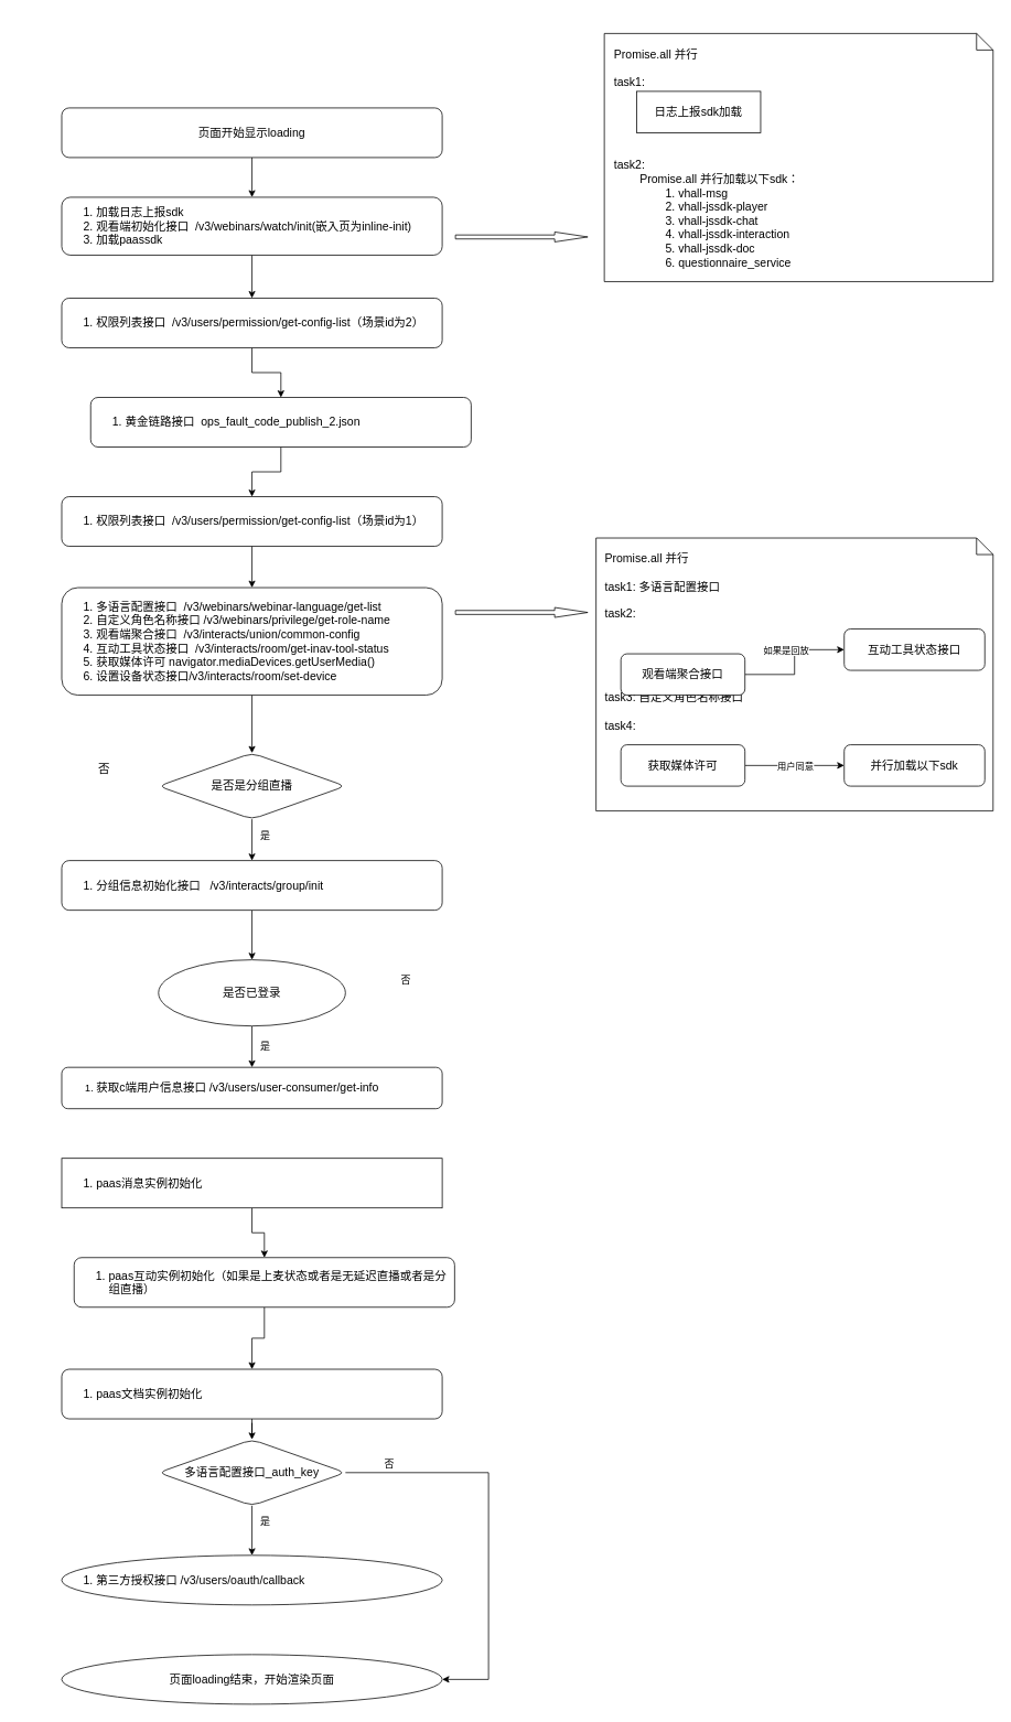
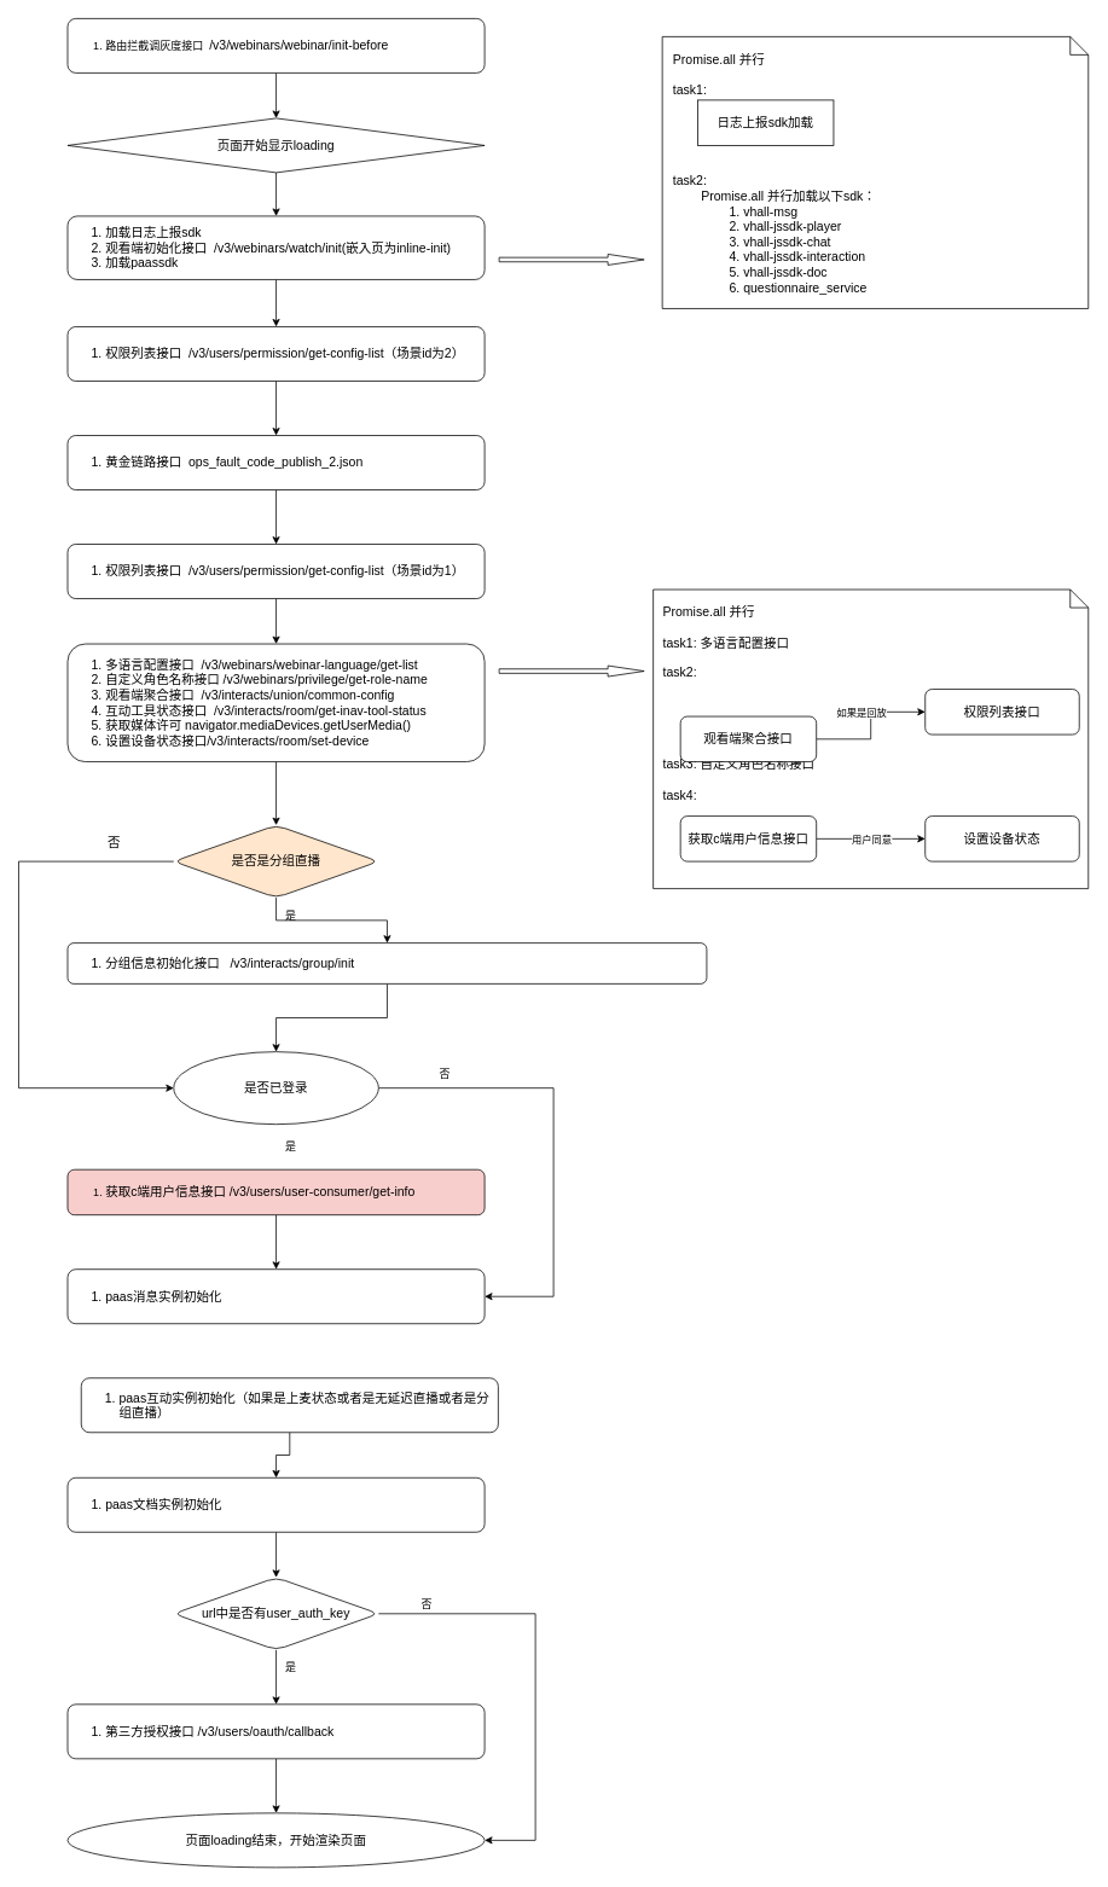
+ <mxCell id="4" value="&lt;ol&gt;&lt;li style=&quot;&quot;&gt;路由拦截调灰度接口&amp;nbsp;&amp;nbsp;&lt;span style=&quot;font-size: 14px;&quot;&gt;/v3/webinars/webinar/init-before&lt;/span&gt;&lt;/li&gt;&lt;/ol&gt;" style="rounded=1;whiteSpace=wrap;html=1;align=left;" parent="1" vertex="1"><mxGeometry x="74" y="20" width="460" height="60" as="geometry" /></mxCell>
+ <mxCell id="3" value="" style="edgeStyle=orthogonalEdgeStyle;rounded=0;orthogonalLoop=1;jettySize=auto;html=1;" parent="1" source="4" target="6" edge="1"><mxGeometry relative="1" as="geometry" /></mxCell>
- <mxCell id="6" value="&lt;font style=&quot;font-size: 14px;&quot;&gt;页面开始显示loading&lt;/font&gt;" style="rounded=1;whiteSpace=wrap;html=1;" parent="1" vertex="1"><mxGeometry x="74" y="130" width="460" height="60" as="geometry" /></mxCell>
+ <mxCell id="6" value="&lt;font style=&quot;font-size: 14px;&quot;&gt;页面开始显示loading&lt;/font&gt;" style="rhombus;whiteSpace=wrap;html=1;" parent="1" vertex="1"><mxGeometry x="74" y="130" width="460" height="60" as="geometry" /></mxCell>
- <mxCell id="35" value="&lt;ol style=&quot;font-size: 14px;&quot;&gt;&lt;li&gt;黄金链路接口&amp;nbsp; ops_fault_code_publish_2.json&lt;/li&gt;&lt;/ol&gt;" style="rounded=1;whiteSpace=wrap;html=1;align=left;" vertex="1" parent="1"><mxGeometry x="109" y="480" width="460" height="60" as="geometry" /></mxCell>
+ <mxCell id="35" value="&lt;ol style=&quot;font-size: 14px;&quot;&gt;&lt;li&gt;黄金链路接口&amp;nbsp; ops_fault_code_publish_2.json&lt;/li&gt;&lt;/ol&gt;" style="rounded=1;whiteSpace=wrap;html=1;align=left;" vertex="1" parent="1"><mxGeometry x="74" y="480" width="460" height="60" as="geometry" /></mxCell>
- <mxCell id="29" value="&lt;span style=&quot;text-align: left;&quot;&gt;互动工具状态接口&lt;/span&gt;" style="rounded=1;whiteSpace=wrap;html=1;fontSize=14;" parent="1" vertex="1"><mxGeometry x="1020" y="760" width="170" height="50" as="geometry" /></mxCell>
+ <mxCell id="29" value="&lt;span style=&quot;text-align: left;&quot;&gt;权限列表接口&lt;/span&gt;" style="rounded=1;whiteSpace=wrap;html=1;fontSize=14;" parent="1" vertex="1"><mxGeometry x="1020" y="760" width="170" height="50" as="geometry" /></mxCell>
- <mxCell id="41" value="&lt;div style=&quot;text-align: left;&quot;&gt;&lt;span style=&quot;background-color: initial;&quot;&gt;获取媒体许可&lt;/span&gt;&lt;/div&gt;" style="rounded=1;whiteSpace=wrap;html=1;fontSize=14;" vertex="1" parent="1"><mxGeometry x="750" y="900" width="150" height="50" as="geometry" /></mxCell>
+ <mxCell id="41" value="&lt;div style=&quot;text-align: left;&quot;&gt;&lt;span style=&quot;background-color: initial;&quot;&gt;获取c端用户信息接口&lt;/span&gt;&lt;/div&gt;" style="rounded=1;whiteSpace=wrap;html=1;fontSize=14;" vertex="1" parent="1"><mxGeometry x="750" y="900" width="150" height="50" as="geometry" /></mxCell>
- <mxCell id="42" value="&lt;span style=&quot;text-align: left;&quot;&gt;并行加载以下sdk&lt;/span&gt;" style="rounded=1;whiteSpace=wrap;html=1;fontSize=14;" vertex="1" parent="1"><mxGeometry x="1020" y="900" width="170" height="50" as="geometry" /></mxCell>
+ <mxCell id="42" value="&lt;span style=&quot;text-align: left;&quot;&gt;设置设备状态&lt;/span&gt;" style="rounded=1;whiteSpace=wrap;html=1;fontSize=14;" vertex="1" parent="1"><mxGeometry x="1020" y="900" width="170" height="50" as="geometry" /></mxCell>
- <mxCell id="14" value="&lt;font style=&quot;font-size: 14px;&quot;&gt;是否是分组直播&lt;/font&gt;" style="rhombus;whiteSpace=wrap;html=1;align=center;rounded=1;" parent="1" vertex="1"><mxGeometry x="191" y="910" width="226" height="80" as="geometry" /></mxCell>
+ <mxCell id="14" value="&lt;font style=&quot;font-size: 14px;&quot;&gt;是否是分组直播&lt;/font&gt;" style="rhombus;whiteSpace=wrap;html=1;align=center;rounded=1;fillColor=#ffe6cc;" parent="1" vertex="1"><mxGeometry x="191" y="910" width="226" height="80" as="geometry" /></mxCell>
- <mxCell id="11" value="&lt;ol style=&quot;font-size: 14px;&quot;&gt;&lt;li&gt;&lt;span style=&quot;&quot;&gt;分组信息初始化接口&amp;nbsp; &amp;nbsp;&lt;/span&gt;/v3/interacts/group/init&lt;/li&gt;&lt;/ol&gt;" style="rounded=1;whiteSpace=wrap;html=1;align=left;" parent="1" vertex="1"><mxGeometry x="74" y="1040" width="460" height="60" as="geometry" /></mxCell>
+ <mxCell id="11" value="&lt;ol style=&quot;font-size: 14px;&quot;&gt;&lt;li&gt;&lt;span style=&quot;&quot;&gt;分组信息初始化接口&amp;nbsp; &amp;nbsp;&lt;/span&gt;/v3/interacts/group/init&lt;/li&gt;&lt;/ol&gt;" style="rounded=1;whiteSpace=wrap;html=1;align=left;" parent="1" vertex="1"><mxGeometry x="74" y="1040" width="705" height="45" as="geometry" /></mxCell>
+ <mxCell id="13" value="" style="edgeStyle=orthogonalEdgeStyle;rounded=0;orthogonalLoop=1;jettySize=auto;html=1;entryX=0;entryY=0.5;entryDx=0;entryDy=0;exitX=0;exitY=0.5;exitDx=0;exitDy=0;" parent="1" source="14" target="47" edge="1"><mxGeometry relative="1" as="geometry"><mxPoint x="550" y="950" as="targetPoint" /><Array as="points"><mxPoint x="20" y="950" /><mxPoint x="20" y="1200" /></Array></mxGeometry></mxCell>
+ <mxCell id="46" value="" style="edgeStyle=orthogonalEdgeStyle;rounded=0;orthogonalLoop=1;jettySize=auto;html=1;" edge="1" parent="1" source="47" target="19"><mxGeometry relative="1" as="geometry"><mxPoint x="534" y="1430" as="targetPoint" /><Array as="points"><mxPoint x="610" y="1200" /><mxPoint x="610" y="1430" /></Array></mxGeometry></mxCell>
- <mxCell id="45" value="" style="edgeStyle=orthogonalEdgeStyle;rounded=0;orthogonalLoop=1;jettySize=auto;html=1;" edge="1" parent="1" source="47" target="44"><mxGeometry relative="1" as="geometry" /></mxCell>
- <mxCell id="44" value="&lt;ol style=&quot;&quot;&gt;&lt;li style=&quot;&quot;&gt;&lt;span style=&quot;font-size: 14px;&quot;&gt;获取c端用户信息接口 /v3/users/user-consumer/get-info&lt;/span&gt;&lt;br&gt;&lt;/li&gt;&lt;/ol&gt;" style="rounded=1;whiteSpace=wrap;html=1;align=left;" vertex="1" parent="1"><mxGeometry x="74" y="1290" width="460" height="50" as="geometry" /></mxCell>
+ <mxCell id="44" value="&lt;ol style=&quot;&quot;&gt;&lt;li style=&quot;&quot;&gt;&lt;span style=&quot;font-size: 14px;&quot;&gt;获取c端用户信息接口 /v3/users/user-consumer/get-info&lt;/span&gt;&lt;br&gt;&lt;/li&gt;&lt;/ol&gt;" style="rounded=1;whiteSpace=wrap;html=1;align=left;fillColor=#f8cecc;" vertex="1" parent="1"><mxGeometry x="74" y="1290" width="460" height="50" as="geometry" /></mxCell>
+ <mxCell id="43" value="" style="edgeStyle=orthogonalEdgeStyle;rounded=0;orthogonalLoop=1;jettySize=auto;html=1;" edge="1" parent="1" source="44" target="19"><mxGeometry relative="1" as="geometry" /></mxCell>
- <mxCell id="19" value="&lt;ol style=&quot;font-size: 14px;&quot;&gt;&lt;li&gt;paas消息实例初始化&lt;/li&gt;&lt;/ol&gt;" style="whiteSpace=wrap;html=1;align=left;rounded=0;" parent="1" vertex="1"><mxGeometry x="74" y="1400" width="460" height="60" as="geometry" /></mxCell>
+ <mxCell id="19" value="&lt;ol style=&quot;font-size: 14px;&quot;&gt;&lt;li&gt;paas消息实例初始化&lt;/li&gt;&lt;/ol&gt;" style="rounded=1;whiteSpace=wrap;html=1;align=left;" parent="1" vertex="1"><mxGeometry x="74" y="1400" width="460" height="60" as="geometry" /></mxCell>
- <mxCell id="18" value="" style="edgeStyle=orthogonalEdgeStyle;rounded=0;orthogonalLoop=1;jettySize=auto;html=1;fontSize=14;" parent="1" source="19" target="21" edge="1"><mxGeometry relative="1" as="geometry" /></mxCell>
- <mxCell id="23" value="&lt;ol style=&quot;font-size: 14px;&quot;&gt;&lt;li&gt;paas文档实例初始化&lt;/li&gt;&lt;/ol&gt;" style="rounded=1;whiteSpace=wrap;html=1;align=left;" parent="1" vertex="1"><mxGeometry x="74" y="1655" width="460" height="60" as="geometry" /></mxCell>
+ <mxCell id="23" value="&lt;ol style=&quot;font-size: 14px;&quot;&gt;&lt;li&gt;paas文档实例初始化&lt;/li&gt;&lt;/ol&gt;" style="rounded=1;whiteSpace=wrap;html=1;align=left;" parent="1" vertex="1"><mxGeometry x="74" y="1630" width="460" height="60" as="geometry" /></mxCell>
- <mxCell id="54" value="&lt;span style=&quot;font-size: 14px;&quot;&gt;多语言配置接口_auth_key&lt;/span&gt;" style="rhombus;whiteSpace=wrap;html=1;align=center;rounded=1;" vertex="1" parent="1"><mxGeometry x="191" y="1740" width="226" height="80" as="geometry" /></mxCell>
+ <mxCell id="54" value="&lt;span style=&quot;font-size: 14px;&quot;&gt;url中是否有user_auth_key&lt;/span&gt;" style="rhombus;whiteSpace=wrap;html=1;align=center;rounded=1;" vertex="1" parent="1"><mxGeometry x="191" y="1740" width="226" height="80" as="geometry" /></mxCell>
- <mxCell id="51" value="&lt;ol style=&quot;font-size: 14px;&quot;&gt;&lt;li&gt;第三方授权接口 /v3/users/oauth/callback&lt;/li&gt;&lt;/ol&gt;" style="ellipse;whiteSpace=wrap;html=1;align=left;" vertex="1" parent="1"><mxGeometry x="74" y="1880" width="460" height="60" as="geometry" /></mxCell>
+ <mxCell id="51" value="&lt;ol style=&quot;font-size: 14px;&quot;&gt;&lt;li&gt;第三方授权接口 /v3/users/oauth/callback&lt;/li&gt;&lt;/ol&gt;" style="rounded=1;whiteSpace=wrap;html=1;align=left;" vertex="1" parent="1"><mxGeometry x="74" y="1880" width="460" height="60" as="geometry" /></mxCell>
+ <mxCell id="50" value="" style="edgeStyle=orthogonalEdgeStyle;rounded=0;orthogonalLoop=1;jettySize=auto;html=1;" edge="1" parent="1" source="51" target="16"><mxGeometry relative="1" as="geometry" /></mxCell>
